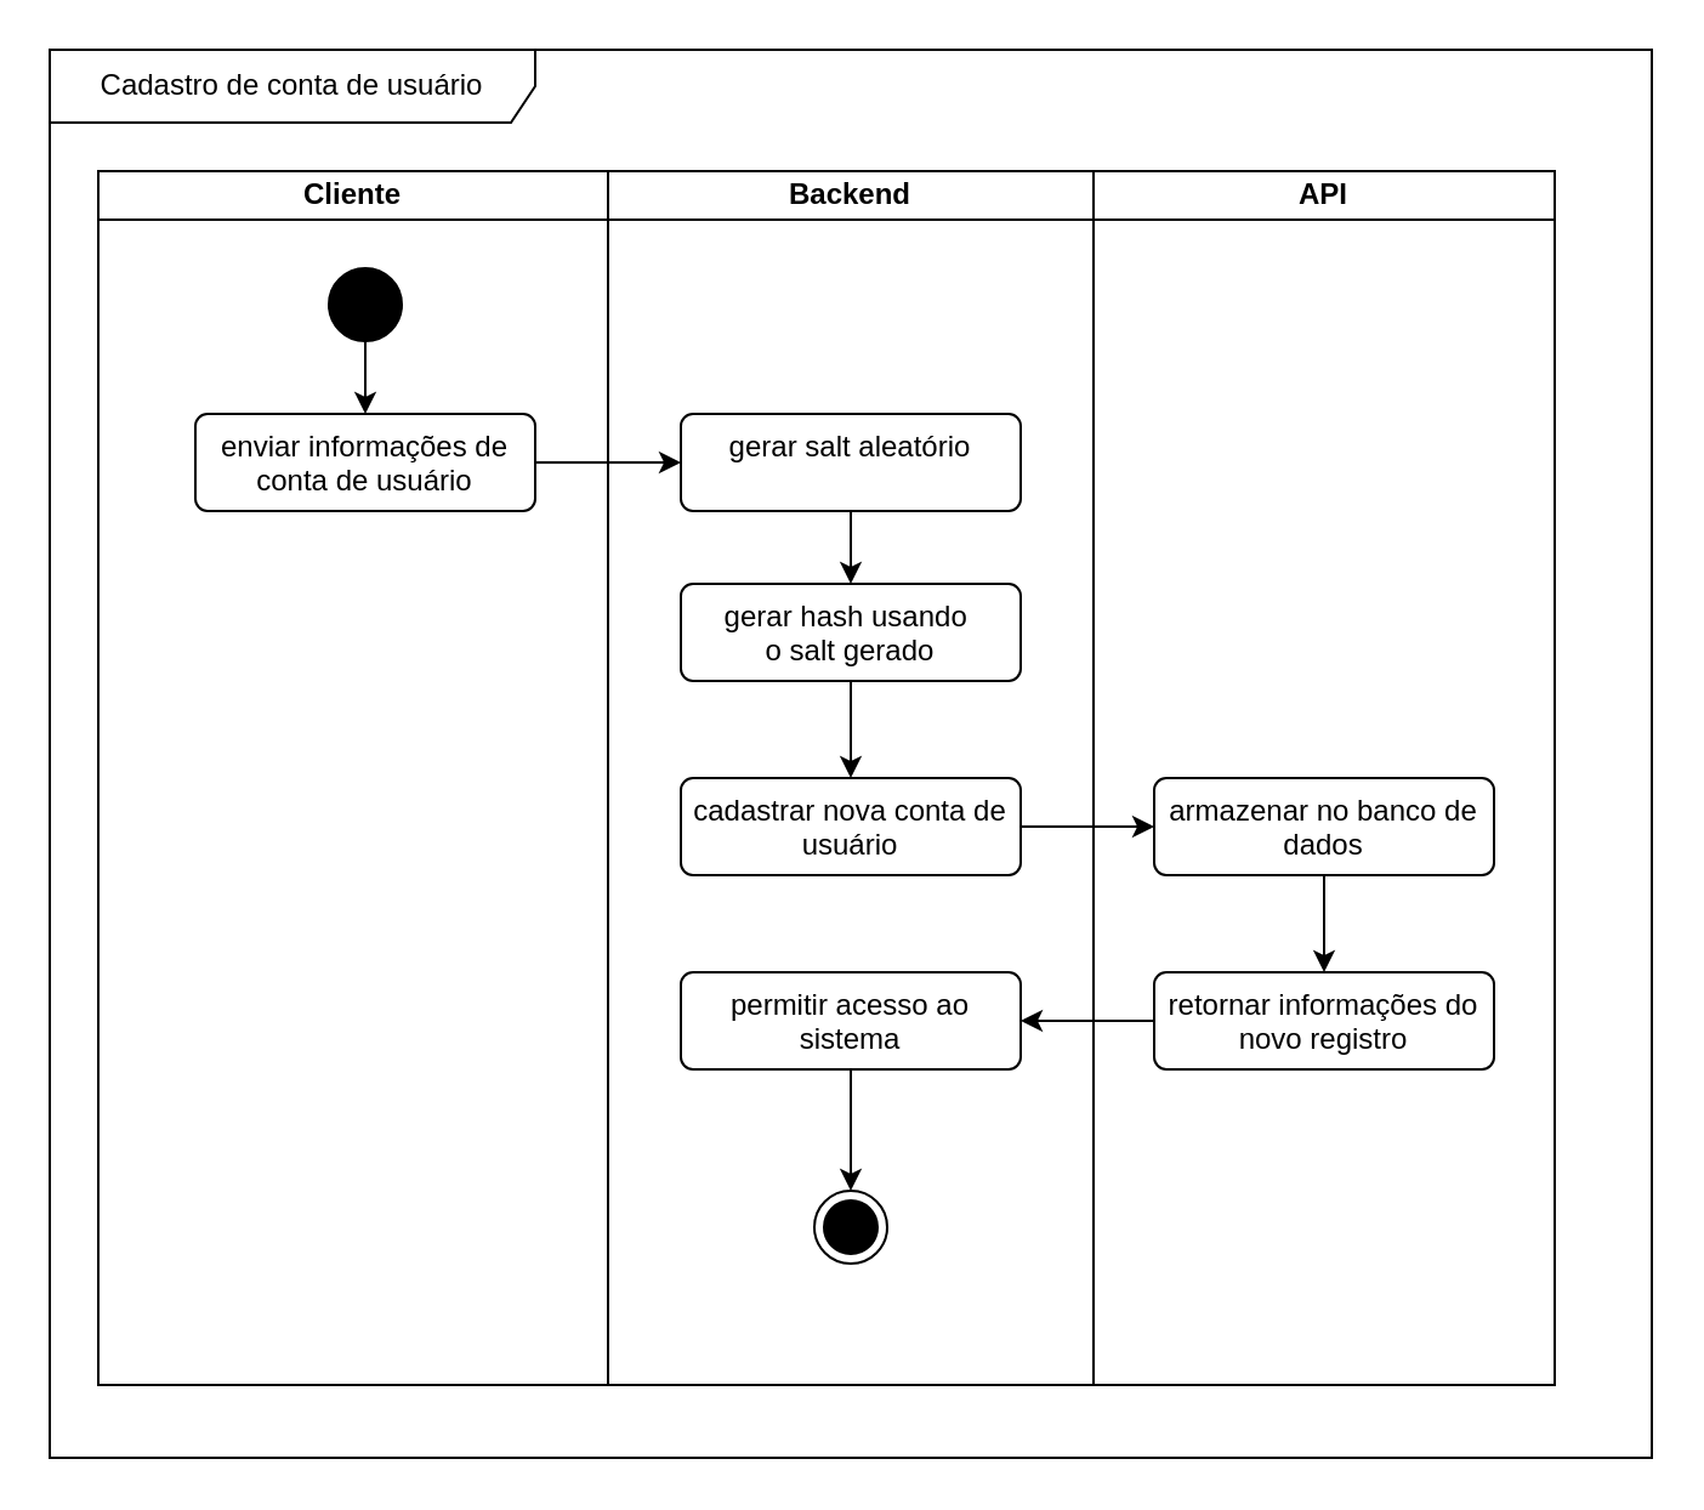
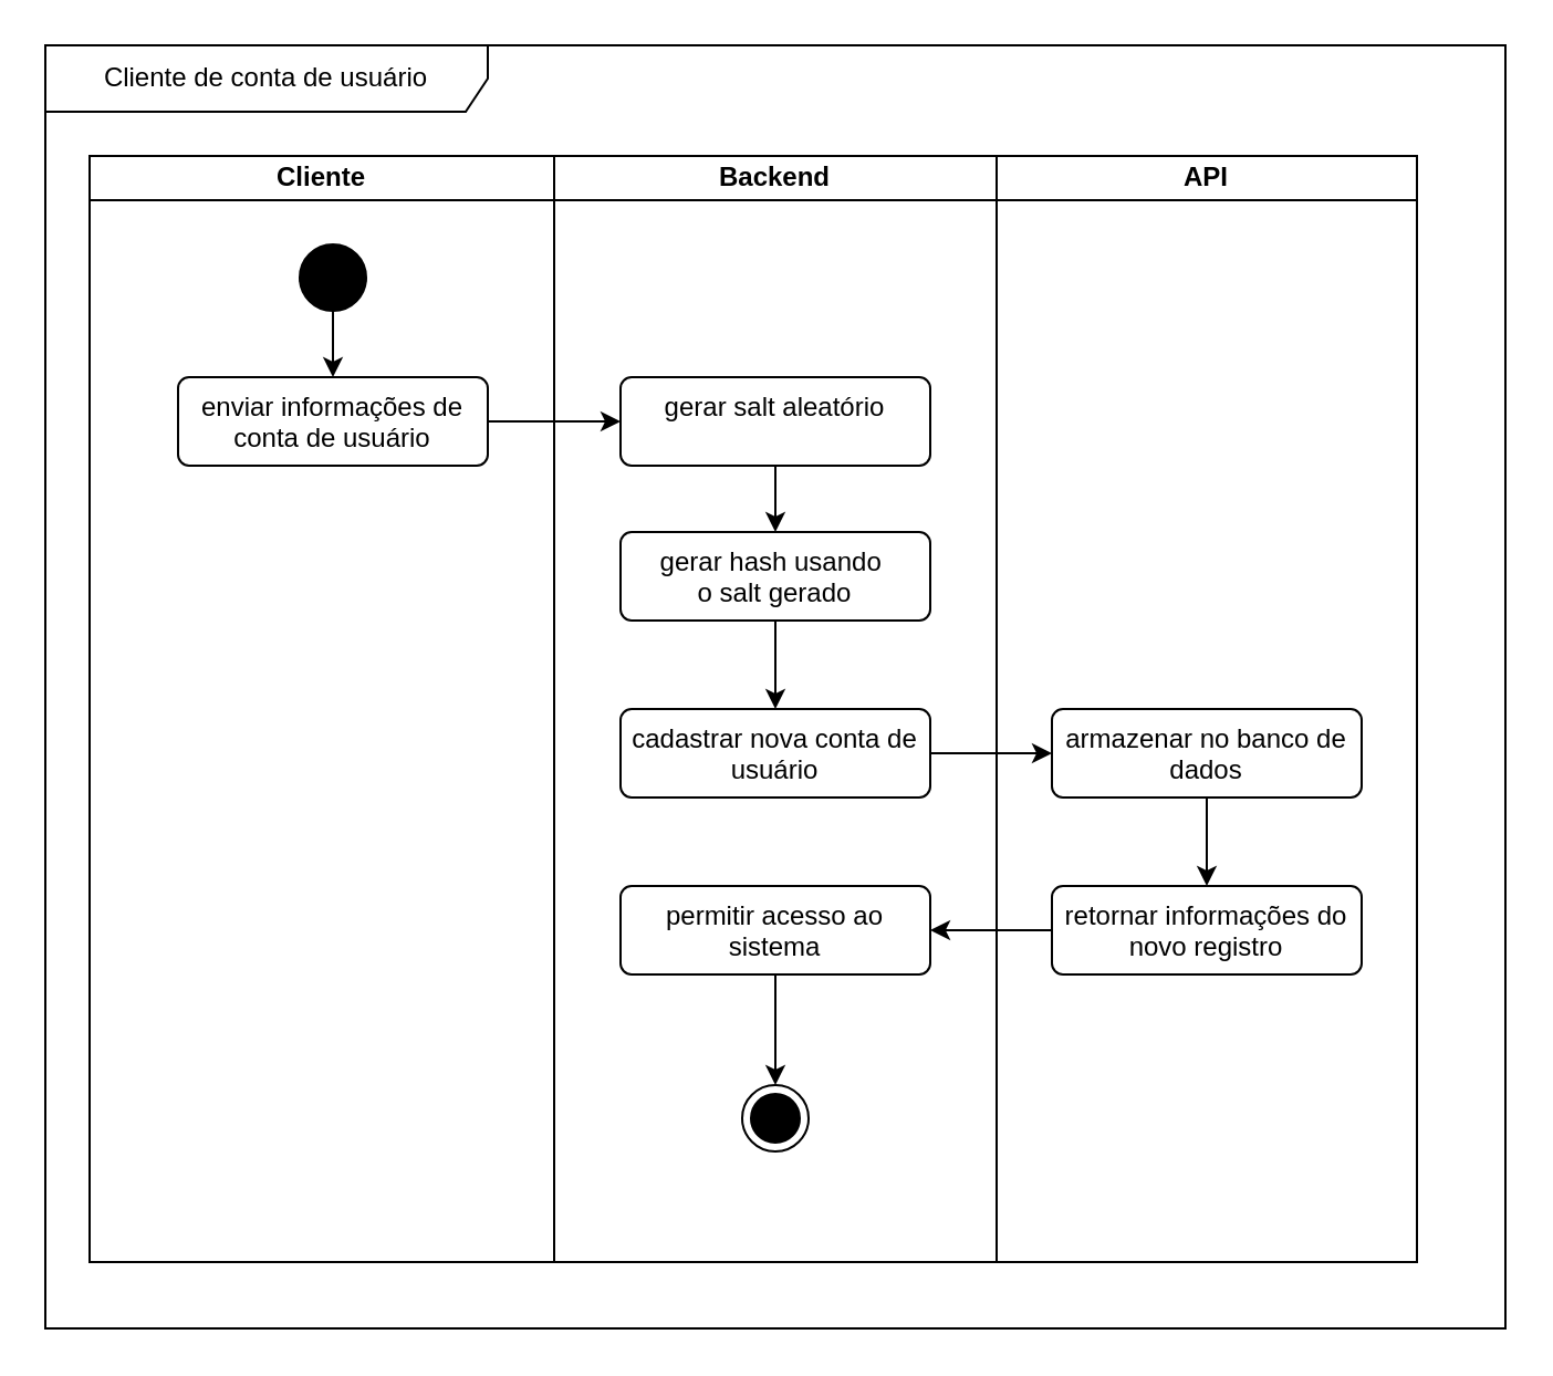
- <mxCell id="22" value="Cadastro de conta de usuário" style="shape=umlFrame;whiteSpace=wrap;html=1;pointerEvents=0;recursiveResize=0;container=1;collapsible=0;width=200;height=30;" vertex="1" parent="1"><mxGeometry x="20" y="20" width="660" height="580" as="geometry" /></mxCell>
+ <mxCell id="22" value="Cliente de conta de usuário" style="shape=umlFrame;whiteSpace=wrap;html=1;pointerEvents=0;recursiveResize=0;container=1;collapsible=0;width=200;height=30;" vertex="1" parent="1"><mxGeometry x="20" y="20" width="660" height="580" as="geometry" /></mxCell>
